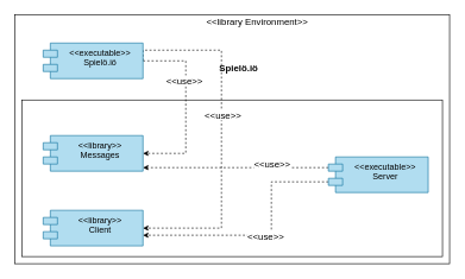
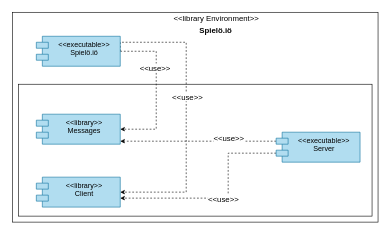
- <mxCell id="17" value="Spielö.iö" style="text;html=1;align=center;verticalAlign=middle;resizable=0;points=[];autosize=1;fontStyle=1;fontSize=13;" parent="1" vertex="1"><mxGeometry x="299" y="85" width="70" height="20" as="geometry" /></mxCell>
+ <mxCell id="17" value="Spielö.iö" style="text;html=1;align=center;verticalAlign=middle;resizable=0;points=[];autosize=1;fontStyle=1;fontSize=13;" parent="1" vertex="1"><mxGeometry x="324" y="40" width="70" height="20" as="geometry" /></mxCell>
